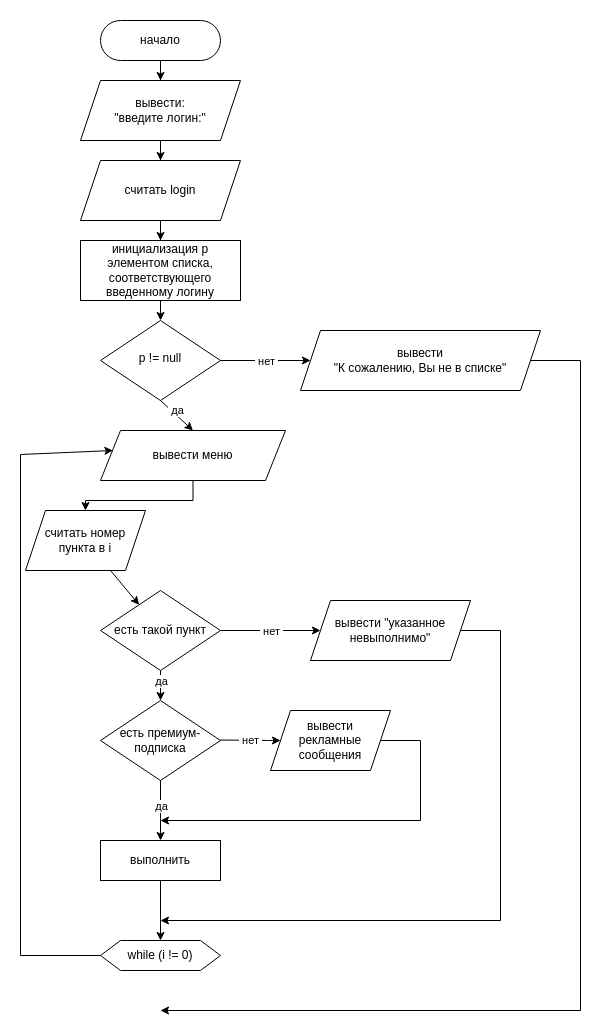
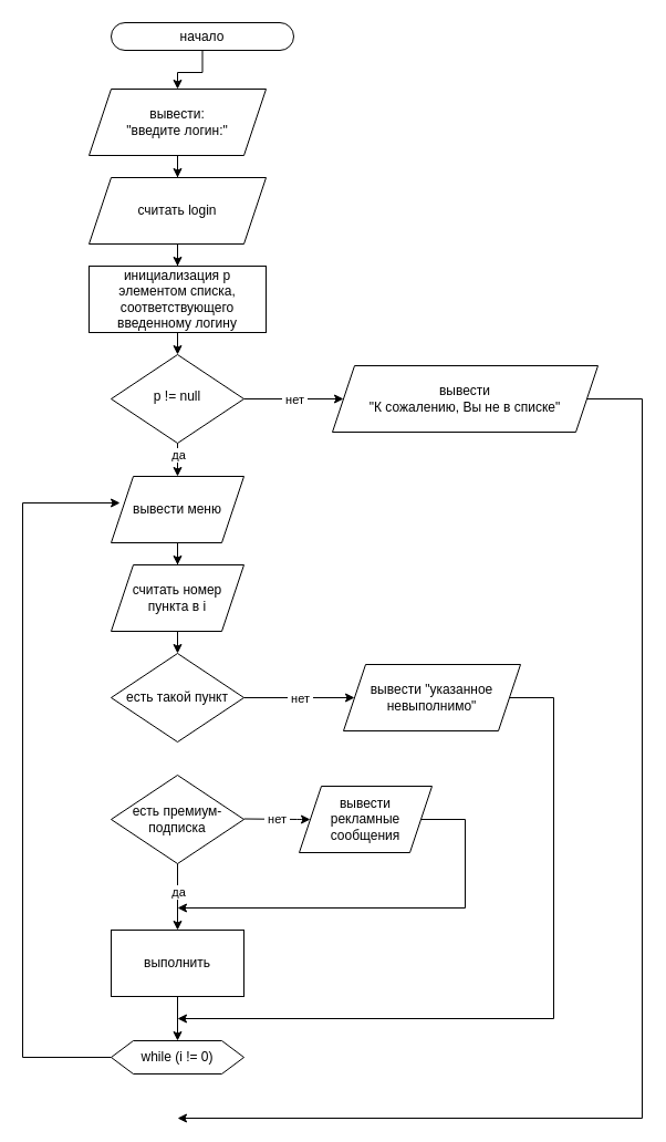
- <mxCell id="2" value="начало" style="rounded=1;whiteSpace=wrap;html=1;fontSize=12;glass=0;strokeWidth=1;shadow=0;arcSize=50;" parent="1" vertex="1"><mxGeometry x="100" y="20" width="120" height="40" as="geometry" /></mxCell>
+ <mxCell id="2" value="начало" style="rounded=1;whiteSpace=wrap;html=1;fontSize=12;glass=0;strokeWidth=1;shadow=0;arcSize=50;" parent="1" vertex="1"><mxGeometry x="100" y="20" width="165" height="25" as="geometry" /></mxCell>
- <mxCell id="14" value="вывести меню" style="shape=parallelogram;perimeter=parallelogramPerimeter;whiteSpace=wrap;html=1;fixedSize=1;" vertex="1" parent="1"><mxGeometry x="100" y="430" width="185" height="50" as="geometry" /></mxCell>
+ <mxCell id="14" value="вывести меню" style="shape=parallelogram;perimeter=parallelogramPerimeter;whiteSpace=wrap;html=1;fixedSize=1;" vertex="1" parent="1"><mxGeometry x="100" y="430" width="120" height="60" as="geometry" /></mxCell>
- <mxCell id="16" value="считать номер пункта в i" style="shape=parallelogram;perimeter=parallelogramPerimeter;whiteSpace=wrap;html=1;fixedSize=1;" vertex="1" parent="1"><mxGeometry x="25" y="510" width="120" height="60" as="geometry" /></mxCell>
+ <mxCell id="16" value="считать номер пункта в i" style="shape=parallelogram;perimeter=parallelogramPerimeter;whiteSpace=wrap;html=1;fixedSize=1;" vertex="1" parent="1"><mxGeometry x="100" y="510" width="120" height="60" as="geometry" /></mxCell>
- <mxCell id="26" value="" style="endArrow=classic;html=1;shadow=0;entryX=0.5;entryY=0;entryDx=0;entryDy=0;exitX=0.5;exitY=1;exitDx=0;exitDy=0;" edge="1" parent="1" source="21" target="30"><mxGeometry relative="1" as="geometry"><mxPoint x="159.5" y="690" as="sourcePoint" /><mxPoint x="160" y="770" as="targetPoint" /></mxGeometry></mxCell>
- <mxCell id="27" value="&amp;nbsp;да&amp;nbsp;" style="edgeLabel;resizable=0;html=1;align=center;verticalAlign=middle;" connectable="0" vertex="1" parent="26"><mxGeometry relative="1" as="geometry"><mxPoint y="-5" as="offset" /></mxGeometry></mxCell>
- <mxCell id="29" value="выполнить" style="rounded=0;whiteSpace=wrap;html=1;" vertex="1" parent="1"><mxGeometry x="100" y="840" width="120" height="40" as="geometry" /></mxCell>
+ <mxCell id="29" value="выполнить" style="rounded=0;whiteSpace=wrap;html=1;" vertex="1" parent="1"><mxGeometry x="100" y="840" width="120" height="60" as="geometry" /></mxCell>
